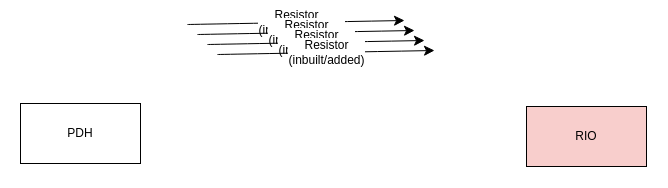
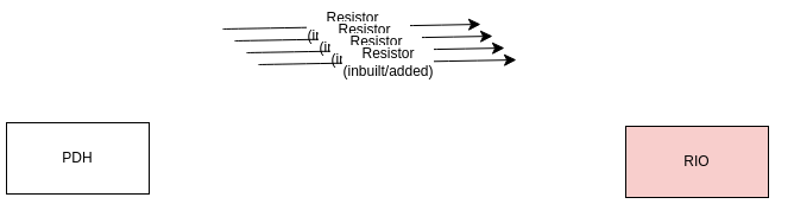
- <mxCell id="2" value="PDH" style="rounded=0;whiteSpace=wrap;html=1;" vertex="1" parent="1"><mxGeometry x="20" y="103" width="120" height="60" as="geometry" /></mxCell>
+ <mxCell id="2" value="PDH" style="rounded=0;whiteSpace=wrap;html=1;" vertex="1" parent="1"><mxGeometry x="5" y="103" width="120" height="60" as="geometry" /></mxCell>
